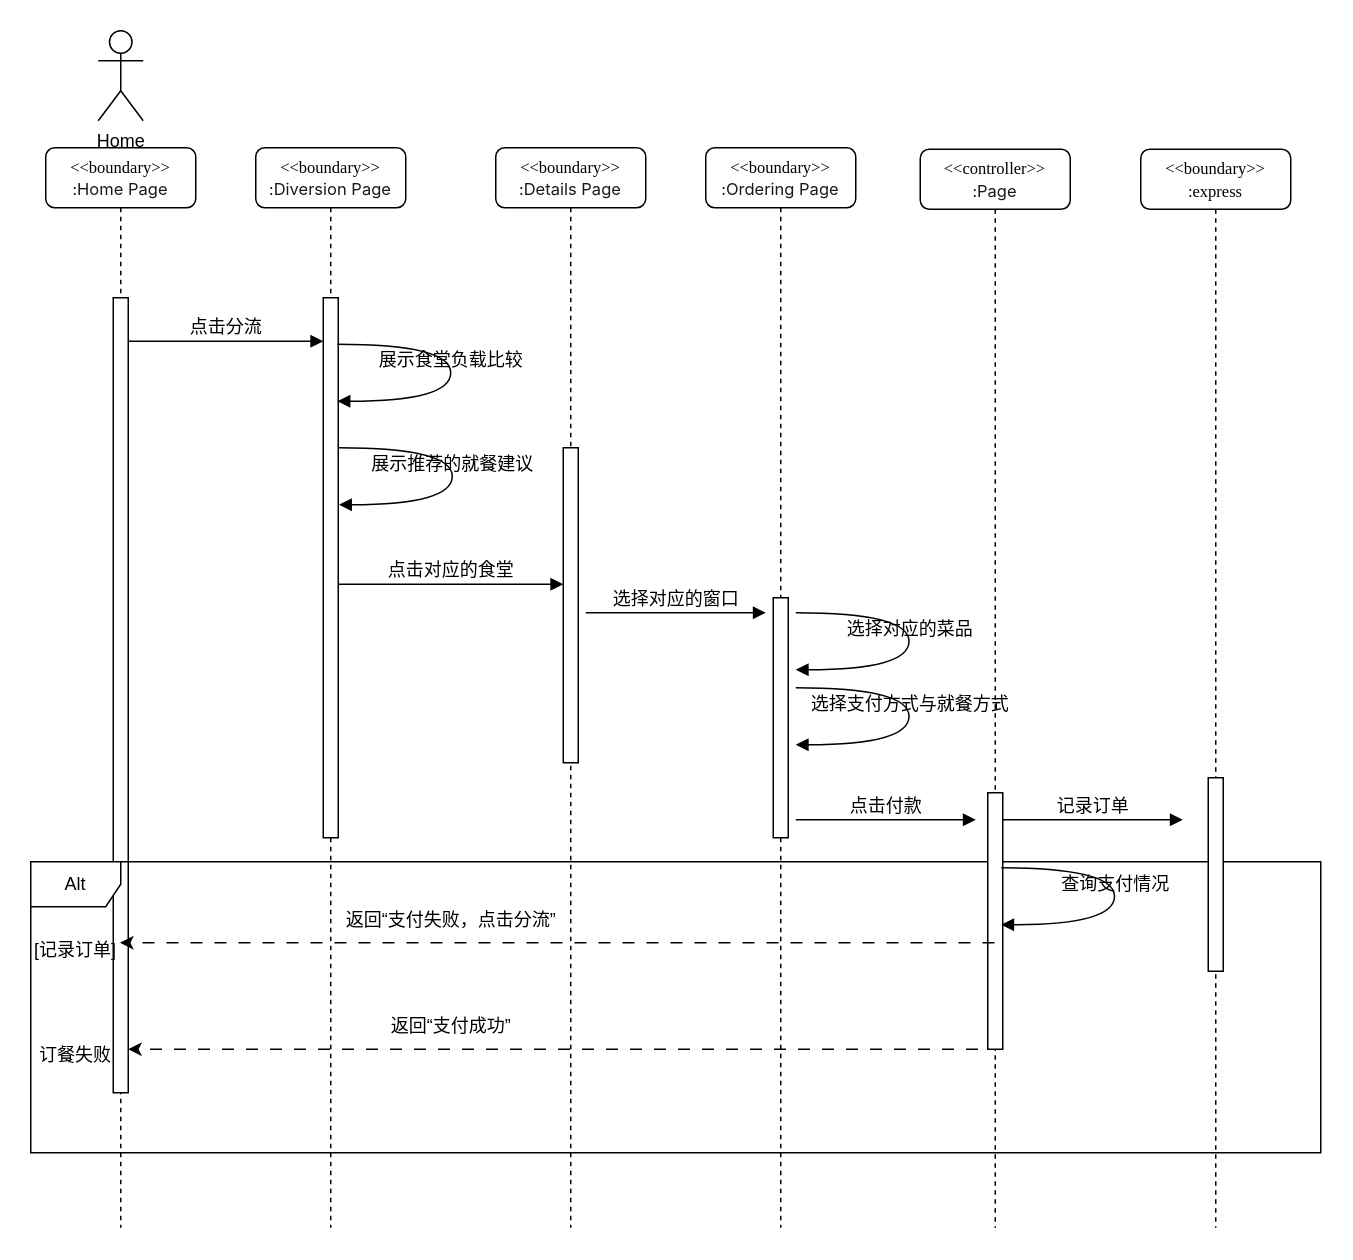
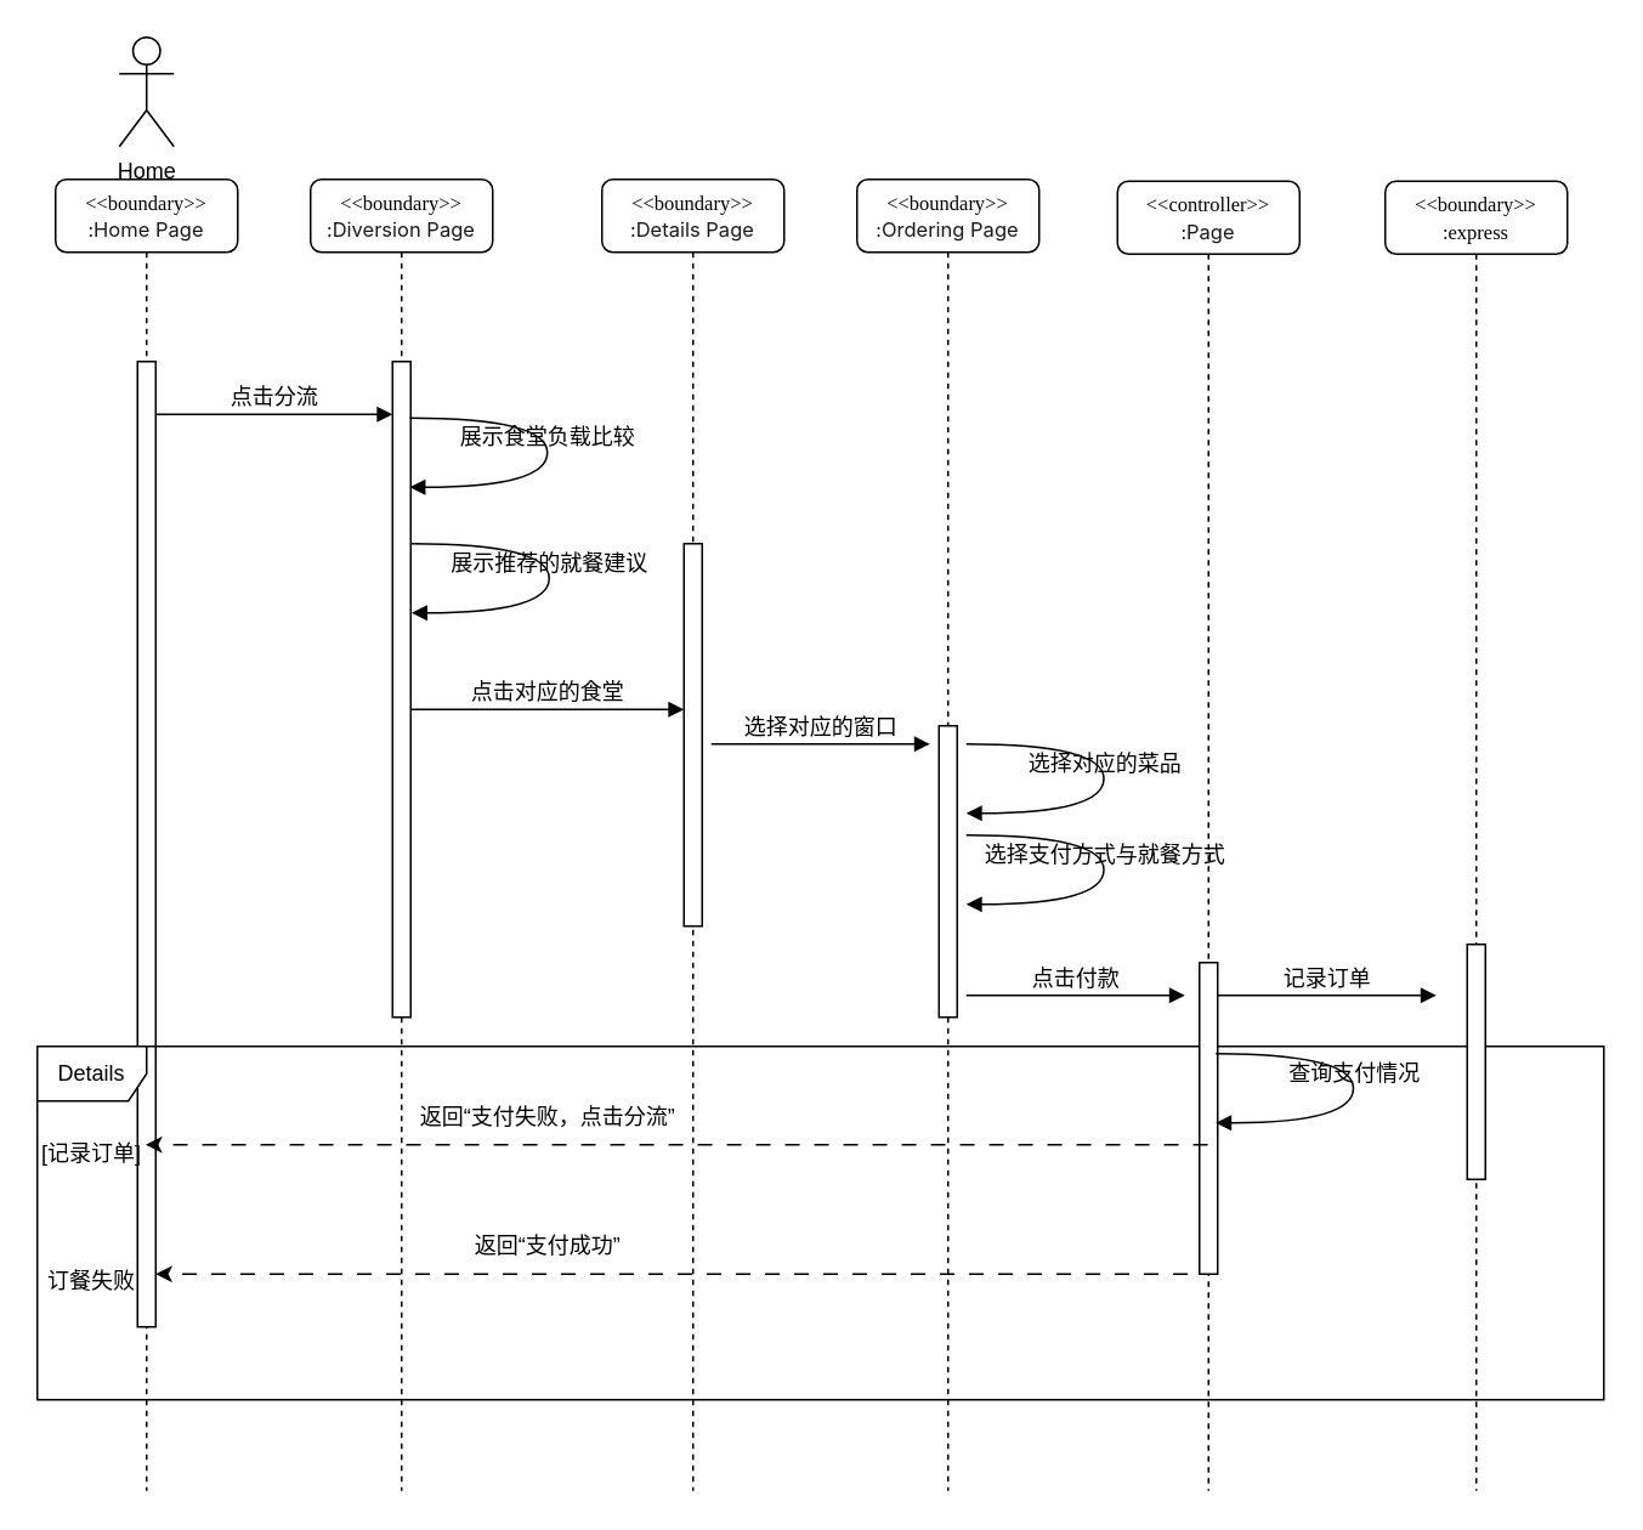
- <mxCell id="17" value="Alt" style="shape=umlFrame;whiteSpace=wrap;html=1;pointerEvents=0;" parent="1" vertex="1"><mxGeometry x="20" y="574" width="860" height="194" as="geometry" /></mxCell>
+ <mxCell id="17" value="Details" style="shape=umlFrame;whiteSpace=wrap;html=1;pointerEvents=0;" parent="1" vertex="1"><mxGeometry x="20" y="574" width="860" height="194" as="geometry" /></mxCell>
